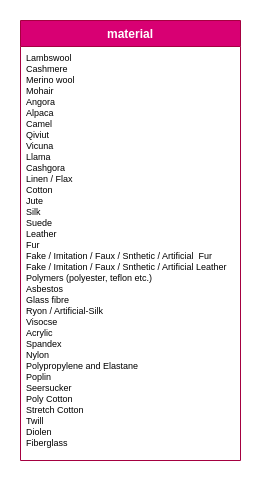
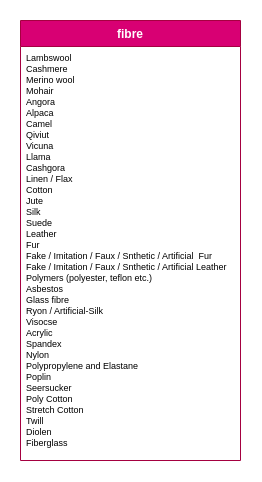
- <mxCell id="2" value="material" style="swimlane;fontStyle=1;align=center;verticalAlign=top;childLayout=stackLayout;horizontal=1;startSize=26;horizontalStack=0;resizeParent=1;resizeLast=0;collapsible=1;marginBottom=0;rounded=0;shadow=0;strokeWidth=1;fillColor=#d80073;strokeColor=#A50040;fontColor=#ffffff;" parent="1" vertex="1"><mxGeometry y="20" width="220" height="440" as="geometry" x="20"><mxRectangle x="240" y="268" width="160" height="26" as="alternateBounds" /></mxGeometry></mxCell>
+ <mxCell id="2" value="fibre" style="swimlane;fontStyle=1;align=center;verticalAlign=top;childLayout=stackLayout;horizontal=1;startSize=26;horizontalStack=0;resizeParent=1;resizeLast=0;collapsible=1;marginBottom=0;rounded=0;shadow=0;strokeWidth=1;fillColor=#d80073;strokeColor=#A50040;fontColor=#ffffff;" parent="1" vertex="1"><mxGeometry y="20" width="220" height="440" as="geometry" x="20"><mxRectangle x="240" y="268" width="160" height="26" as="alternateBounds" /></mxGeometry></mxCell>
